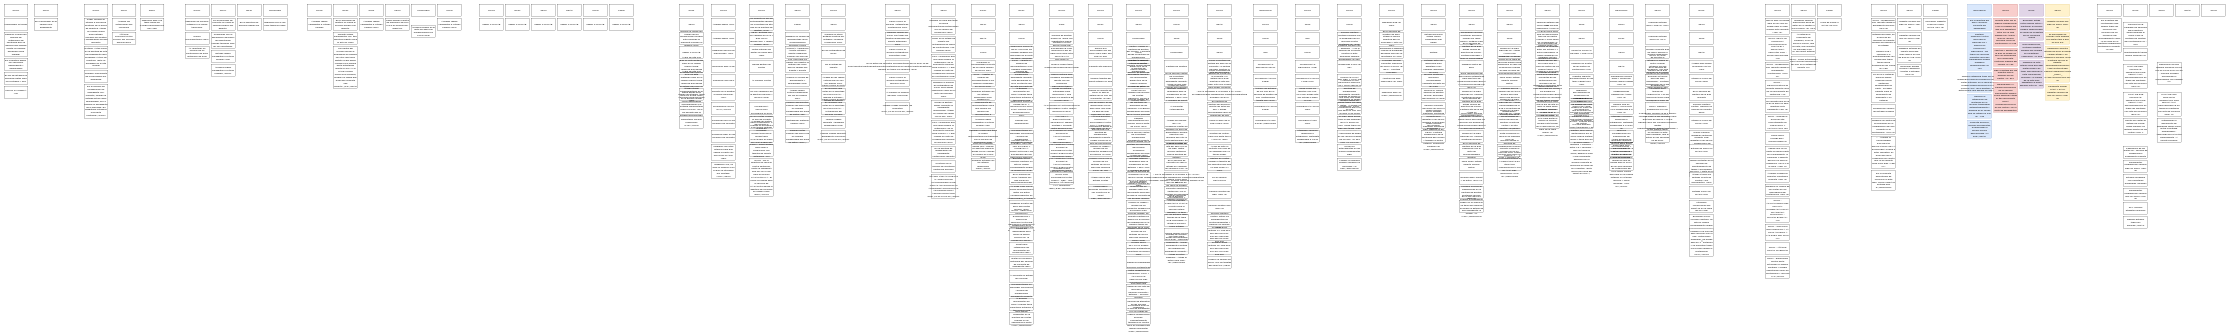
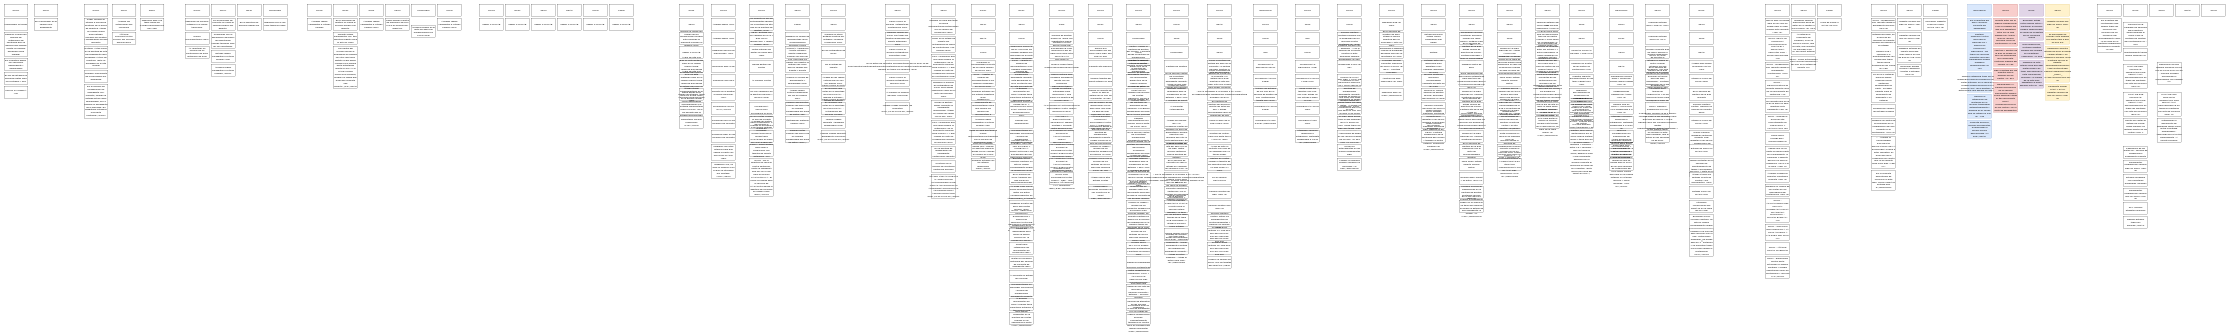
- <mxCell id="130" value="Preparar entrega con los últimos desarrollos (534)" style="whiteSpace=wrap;html=1;" vertex="1" parent="1"><mxGeometry x="4855" y="440" width="120" height="60" as="geometry" /></mxCell>
+ <mxCell id="130" value="Preparar entrega con los últimos adaptarlo (534)" style="whiteSpace=wrap;html=1;" vertex="1" parent="1"><mxGeometry x="4855" y="440" width="120" height="60" as="geometry" /></mxCell>
- <mxCell id="261" value="Was9 incluir las tarjetas (612-613-614-619) añadir lista SW letrado a was9 (2) 642" style="whiteSpace=wrap;html=1;" vertex="1" parent="1"><mxGeometry x="6477" y="440" width="120" height="60" as="geometry" /></mxCell>
+ <mxCell id="261" value="Was9 incluir las tarjetas (612-613-614-619) añadir url SW letrado a was9 (2) 642" style="whiteSpace=wrap;html=1;" vertex="1" parent="1"><mxGeometry x="6477" y="440" width="120" height="60" as="geometry" /></mxCell>
- <mxCell id="133" value="Mergear la rama que tiene la nueva documentación/actuaciones con la versión de producción (535)" style="whiteSpace=wrap;html=1;" vertex="1" parent="1"><mxGeometry x="4855" y="650" width="120" height="60" as="geometry" /></mxCell>
+ <mxCell id="133" value="Incluir la rama que tiene la nueva documentación/actuaciones con la versión de producción (535)" style="whiteSpace=wrap;html=1;" vertex="1" parent="1"><mxGeometry x="4855" y="650" width="120" height="60" as="geometry" /></mxCell>
